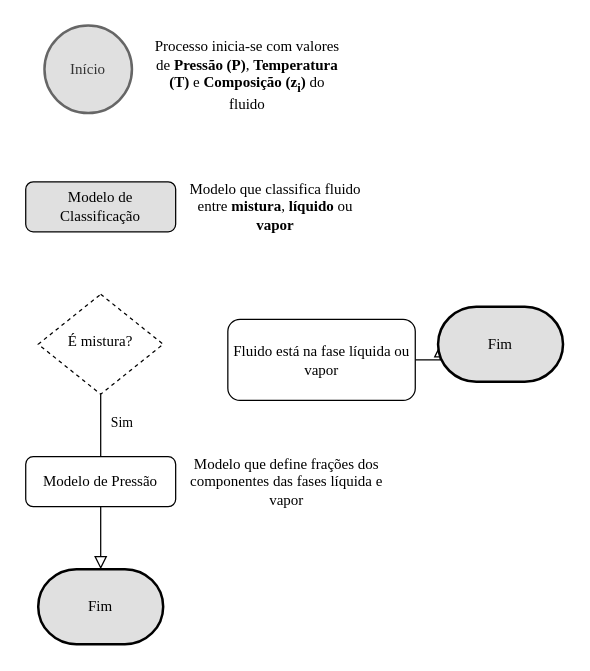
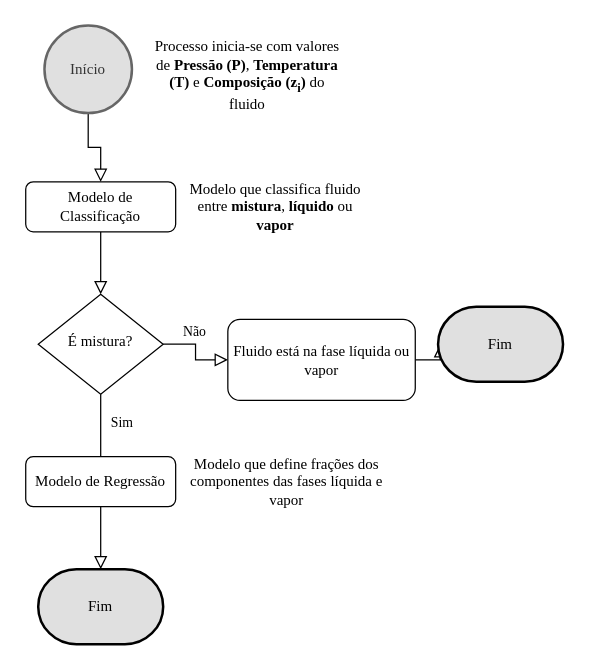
+ <mxCell id="10" value="" style="edgeStyle=orthogonalEdgeStyle;rounded=0;orthogonalLoop=1;jettySize=auto;html=1;endArrow=block;endFill=0;endSize=8;fontFamily=Trebuchet MS;" edge="1" parent="1" source="11" target="3"><mxGeometry relative="1" as="geometry" /></mxCell>
- <mxCell id="3" value="Modelo de Classificação" style="rounded=1;whiteSpace=wrap;html=1;fontSize=12;glass=0;strokeWidth=1;shadow=0;fontFamily=Trebuchet MS;fillColor=#e0e0e0;" parent="1" vertex="1"><mxGeometry x="20" y="145" width="120" height="40" as="geometry" /></mxCell>
+ <mxCell id="3" value="Modelo de Classificação" style="rounded=1;whiteSpace=wrap;html=1;fontSize=12;glass=0;strokeWidth=1;shadow=0;fontFamily=Trebuchet MS;" parent="1" vertex="1"><mxGeometry x="20" y="145" width="120" height="40" as="geometry" /></mxCell>
+ <mxCell id="2" value="" style="rounded=0;html=1;jettySize=auto;orthogonalLoop=1;fontSize=11;endArrow=block;endFill=0;endSize=8;strokeWidth=1;shadow=0;labelBackgroundColor=none;edgeStyle=orthogonalEdgeStyle;fontFamily=Trebuchet MS;" parent="1" source="3" target="7" edge="1"><mxGeometry relative="1" as="geometry" /></mxCell>
- <mxCell id="7" value="É mistura?" style="rhombus;whiteSpace=wrap;html=1;shadow=0;fontFamily=Trebuchet MS;fontSize=12;align=center;strokeWidth=1;spacing=6;spacingTop=-4;dashed=1;" parent="1" vertex="1"><mxGeometry x="30" y="235" width="100" height="80" as="geometry" /></mxCell>
+ <mxCell id="7" value="É mistura?" style="rhombus;whiteSpace=wrap;html=1;shadow=0;fontFamily=Trebuchet MS;fontSize=12;align=center;strokeWidth=1;spacing=6;spacingTop=-4;" parent="1" vertex="1"><mxGeometry x="30" y="235" width="100" height="80" as="geometry" /></mxCell>
+ <mxCell id="4" value="Não" style="edgeStyle=orthogonalEdgeStyle;rounded=0;html=1;jettySize=auto;orthogonalLoop=1;fontSize=11;endArrow=block;endFill=0;endSize=8;strokeWidth=1;shadow=0;labelBackgroundColor=none;fontFamily=Trebuchet MS;" parent="1" source="7" target="9" edge="1"><mxGeometry x="-0.226" y="10" relative="1" as="geometry"><mxPoint as="offset" /></mxGeometry></mxCell>
- <mxCell id="14" value="Modelo de Pressão" style="rounded=1;whiteSpace=wrap;html=1;fontSize=12;glass=0;strokeWidth=1;shadow=0;fontFamily=Trebuchet MS;" vertex="1" parent="1"><mxGeometry x="20" y="365" width="120" height="40" as="geometry" /></mxCell>
+ <mxCell id="14" value="Modelo de Regressão" style="rounded=1;whiteSpace=wrap;html=1;fontSize=12;glass=0;strokeWidth=1;shadow=0;fontFamily=Trebuchet MS;" vertex="1" parent="1"><mxGeometry x="20" y="365" width="120" height="40" as="geometry" /></mxCell>
